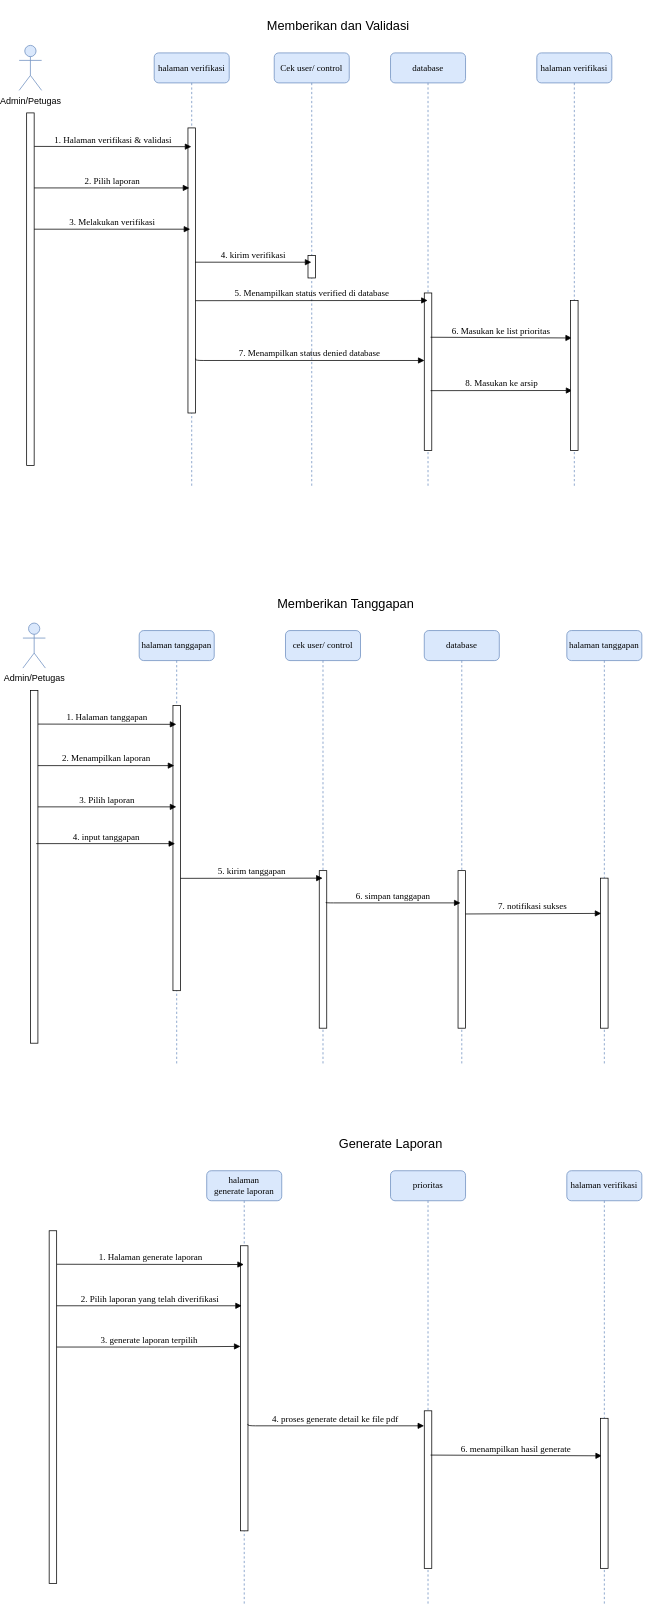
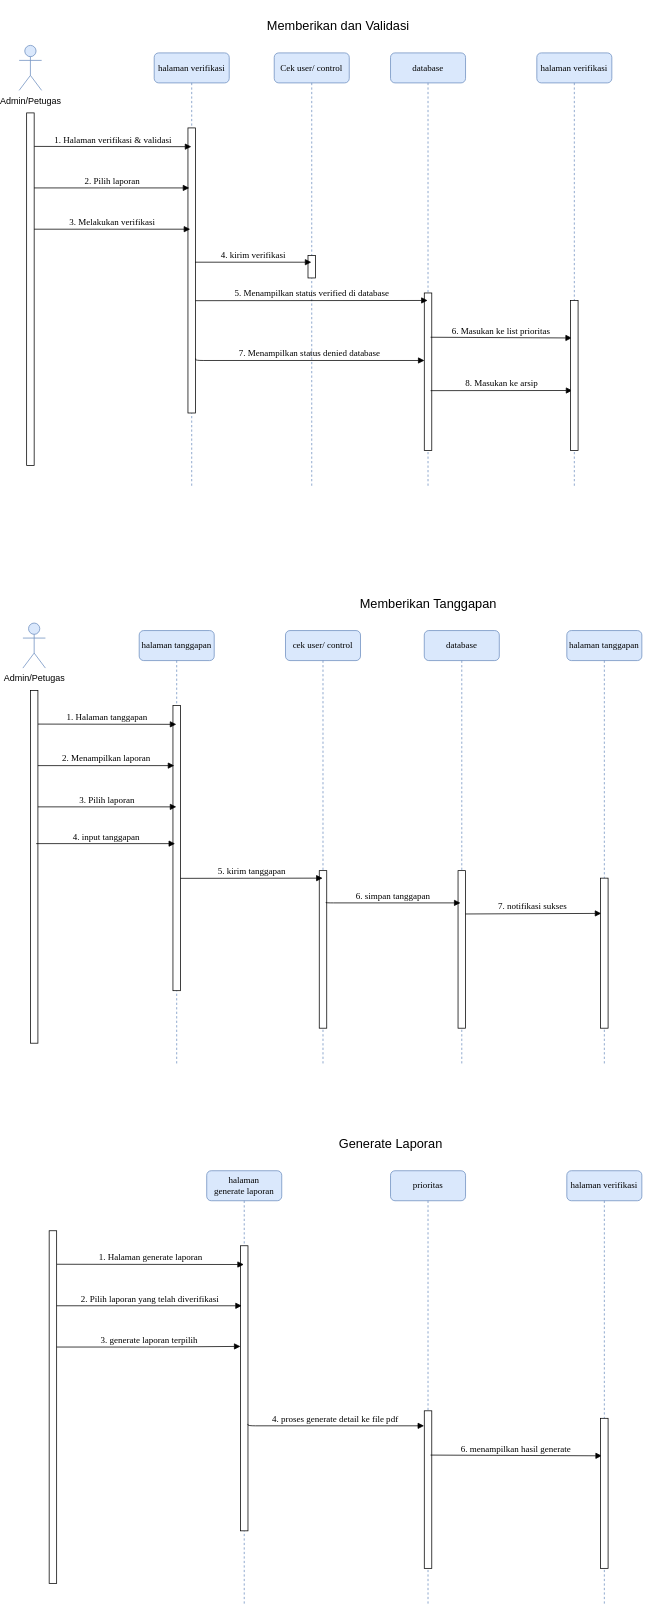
- <mxCell id="23" value="&lt;span style=&quot;font-size: 17px;&quot;&gt;Memberikan Tanggapan&lt;/span&gt;" style="text;html=1;align=center;verticalAlign=middle;resizable=0;points=[];autosize=1;strokeColor=none;fillColor=none;" parent="1" vertex="1"><mxGeometry x="350" y="790" width="210" height="30" as="geometry" /></mxCell>
+ <mxCell id="23" value="&lt;span style=&quot;font-size: 17px;&quot;&gt;Memberikan Tanggapan&lt;/span&gt;" style="text;html=1;align=center;verticalAlign=middle;resizable=0;points=[];autosize=1;strokeColor=none;fillColor=none;" parent="1" vertex="1"><mxGeometry x="460" y="790" width="210" height="30" as="geometry" /></mxCell>
